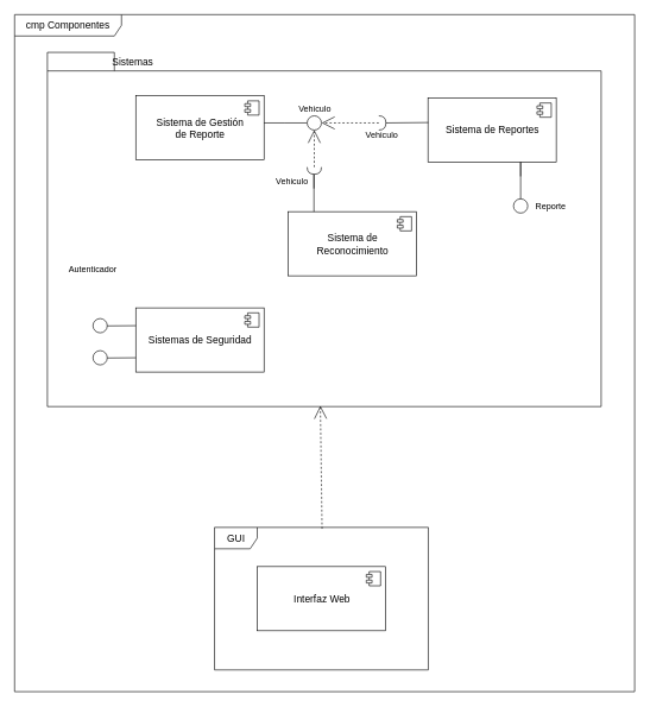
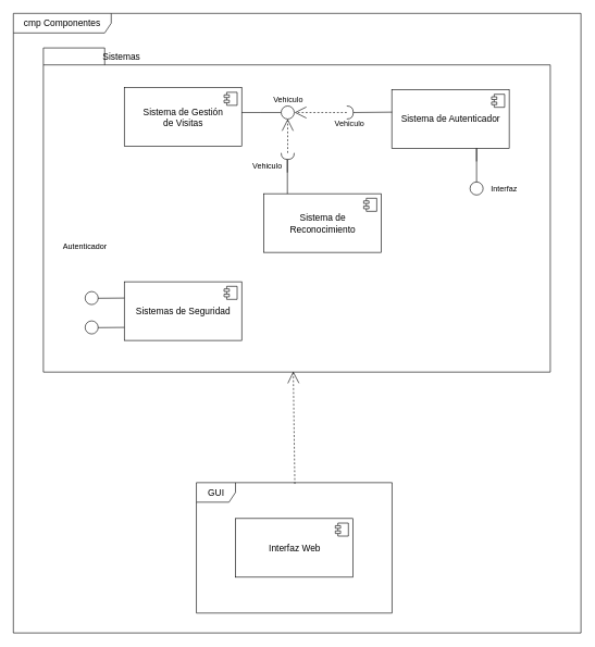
- <mxCell id="6" value="&lt;font style=&quot;font-size: 14px&quot;&gt;&lt;font&gt;Sistema de Gestión&lt;br&gt;&lt;/font&gt;de Reporte&lt;/font&gt;&lt;br&gt;" style="html=1;" parent="1" vertex="1"><mxGeometry x="190" y="134" width="180" height="90" as="geometry" /></mxCell>
+ <mxCell id="6" value="&lt;font style=&quot;font-size: 14px&quot;&gt;&lt;font&gt;Sistema de Gestión&lt;br&gt;&lt;/font&gt;de Visitas&lt;/font&gt;&lt;br&gt;" style="html=1;" parent="1" vertex="1"><mxGeometry x="190" y="134" width="180" height="90" as="geometry" /></mxCell>
- <mxCell id="8" value="&lt;font style=&quot;font-size: 14px&quot;&gt;&lt;font&gt;Sistema de Reportes&lt;/font&gt;&lt;/font&gt;&lt;br&gt;" style="html=1;" parent="1" vertex="1"><mxGeometry x="600" y="137" width="180" height="90" as="geometry" /></mxCell>
+ <mxCell id="8" value="&lt;font style=&quot;font-size: 14px&quot;&gt;&lt;font&gt;Sistema de Autenticador&lt;/font&gt;&lt;/font&gt;&lt;br&gt;" style="html=1;" parent="1" vertex="1"><mxGeometry x="600" y="137" width="180" height="90" as="geometry" /></mxCell>
- <mxCell id="39" value="Reporte&lt;br&gt;" style="text;html=1;strokeColor=none;fillColor=none;align=center;verticalAlign=middle;whiteSpace=wrap;rounded=0;" vertex="1" parent="1"><mxGeometry x="720" y="278.5" width="105" height="20" as="geometry" /></mxCell>
+ <mxCell id="39" value="Interfaz&lt;br&gt;" style="text;html=1;strokeColor=none;fillColor=none;align=center;verticalAlign=middle;whiteSpace=wrap;rounded=0;" vertex="1" parent="1"><mxGeometry x="720" y="278.5" width="105" height="20" as="geometry" /></mxCell>
